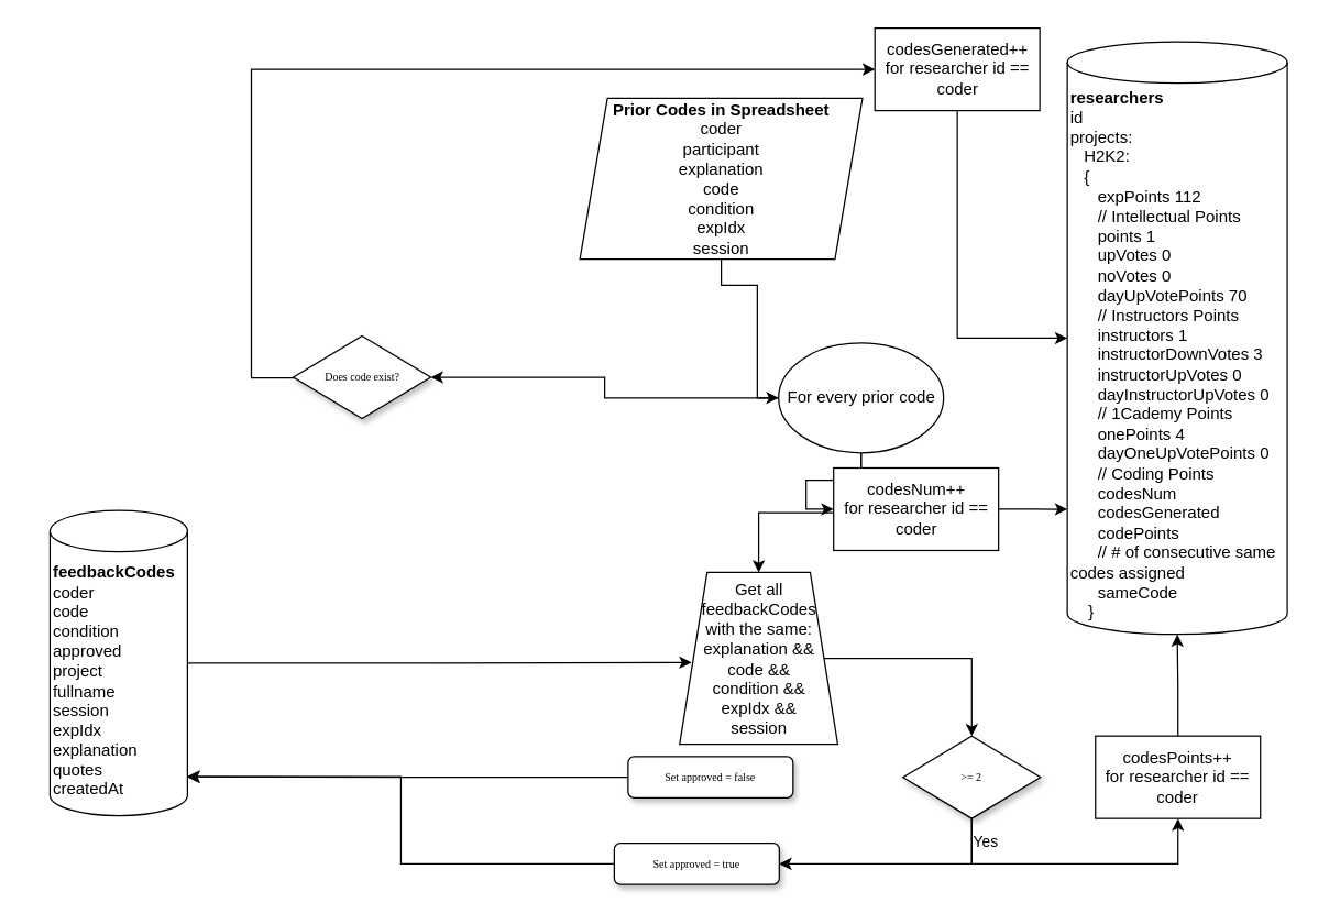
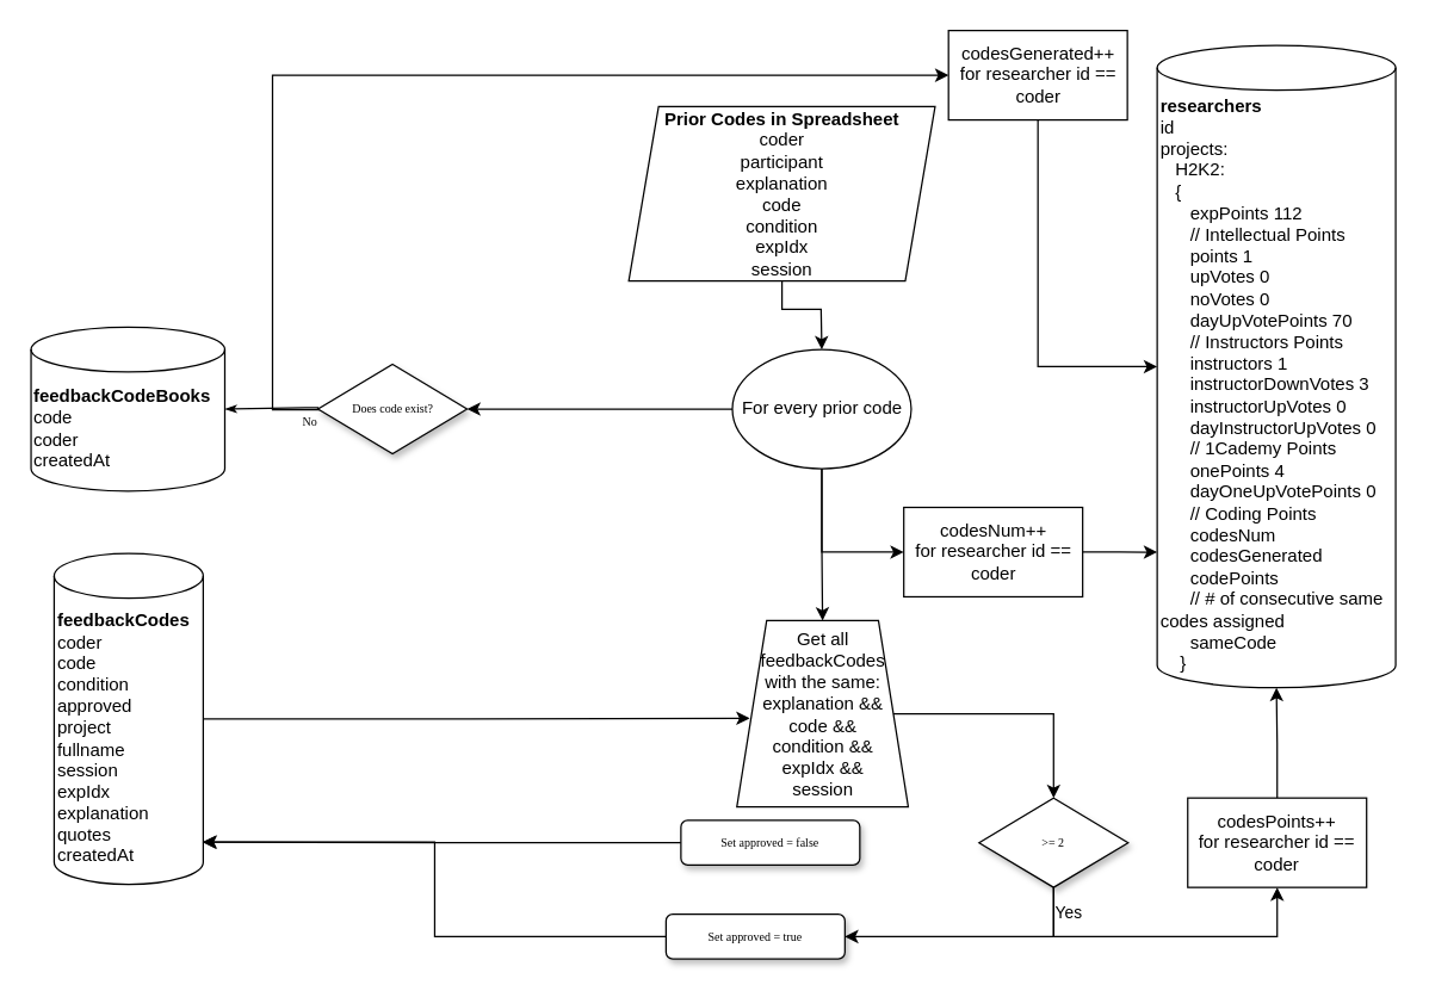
+ <mxCell id="2" value="&lt;b&gt;feedbackCodeBooks&lt;/b&gt;&lt;br&gt;&lt;div&gt;code&lt;/div&gt;&lt;div&gt;coder&lt;/div&gt;&lt;div&gt;createdAt&lt;/div&gt;" style="shape=cylinder3;whiteSpace=wrap;html=1;boundedLbl=1;backgroundOutline=1;size=15;align=left;" vertex="1" parent="1"><mxGeometry x="20" y="219" width="130" height="110" as="geometry" /></mxCell>
+ <mxCell id="11" value="No" style="edgeStyle=orthogonalEdgeStyle;rounded=0;html=1;labelBackgroundColor=none;startSize=5;endArrow=classicThin;endFill=1;endSize=5;jettySize=auto;orthogonalLoop=1;strokeWidth=1;fontFamily=Verdana;fontSize=8;exitX=0;exitY=0.5;exitDx=0;exitDy=0;entryX=1;entryY=0.5;entryDx=0;entryDy=0;entryPerimeter=0;" edge="1" parent="1" source="13" target="2"><mxGeometry x="-0.778" y="10" relative="1" as="geometry"><mxPoint as="offset" /><mxPoint x="262.5" y="453" as="sourcePoint" /><mxPoint x="202.5" y="342" as="targetPoint" /><Array as="points"><mxPoint x="150.5" y="273" /></Array></mxGeometry></mxCell>
- <mxCell id="10" value="For every prior code" style="ellipse;whiteSpace=wrap;html=1;" vertex="1" parent="1"><mxGeometry x="565.5" y="249" width="120" height="80" as="geometry" /></mxCell>
+ <mxCell id="10" value="For every prior code" style="ellipse;whiteSpace=wrap;html=1;" vertex="1" parent="1"><mxGeometry x="490.5" y="234" width="120" height="80" as="geometry" /></mxCell>
